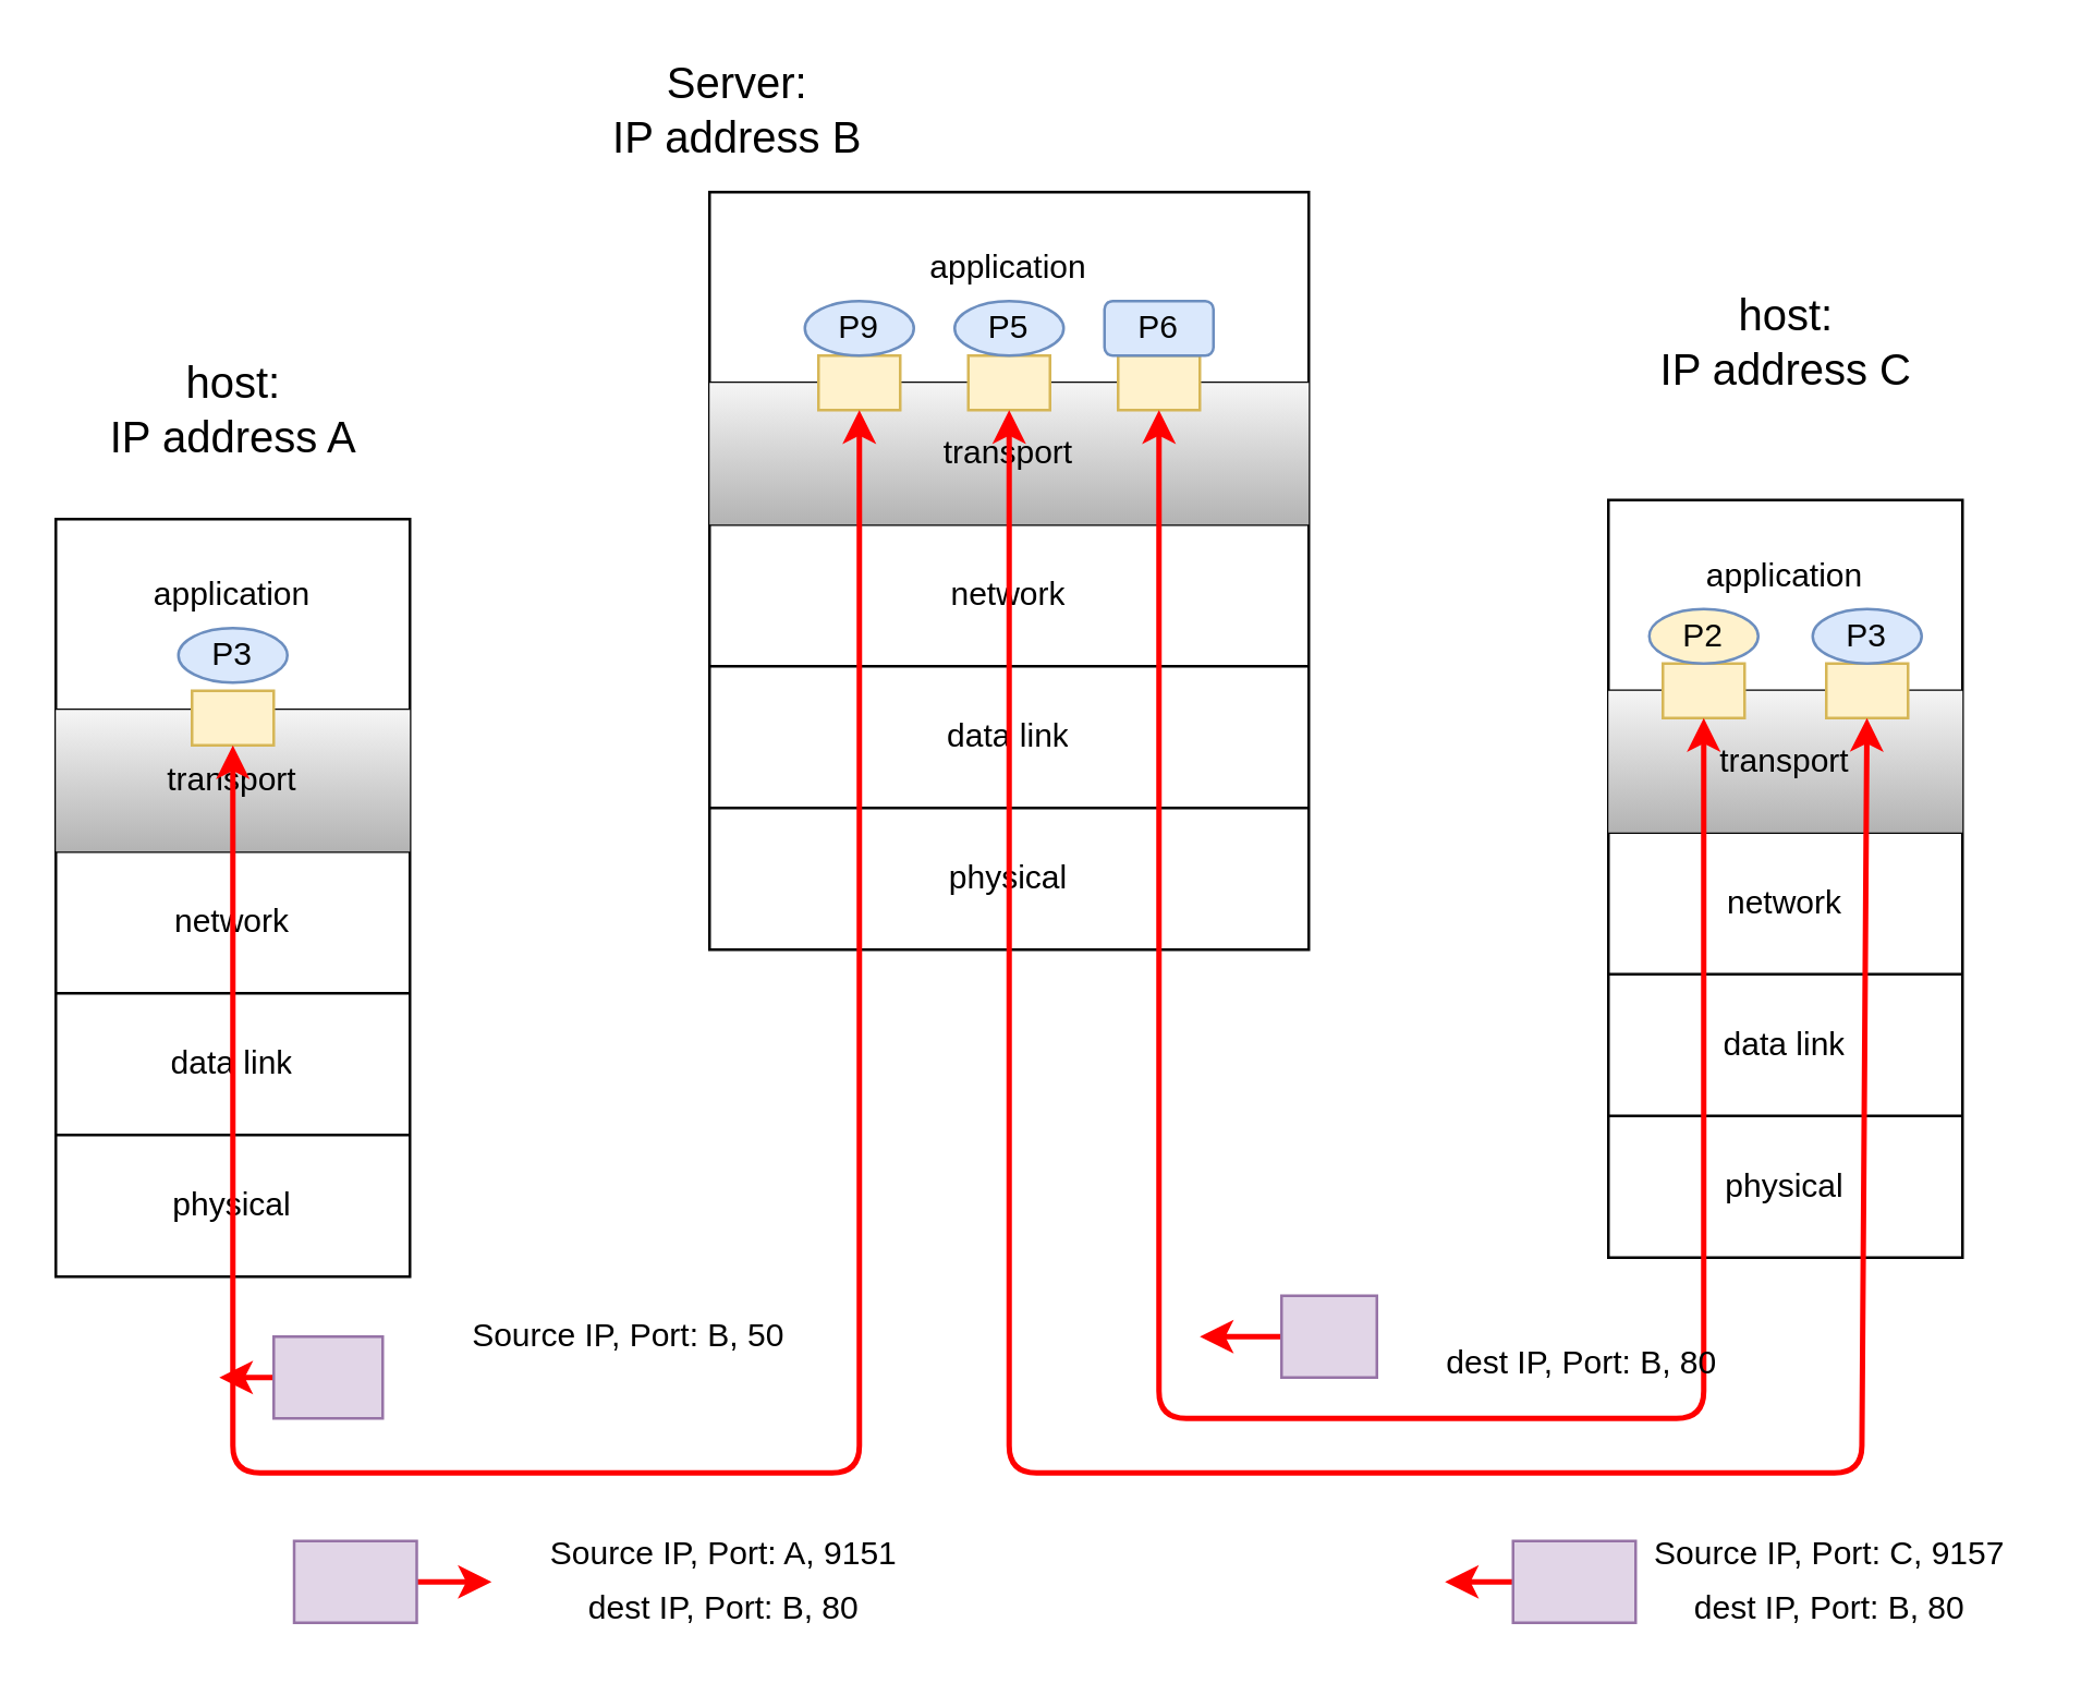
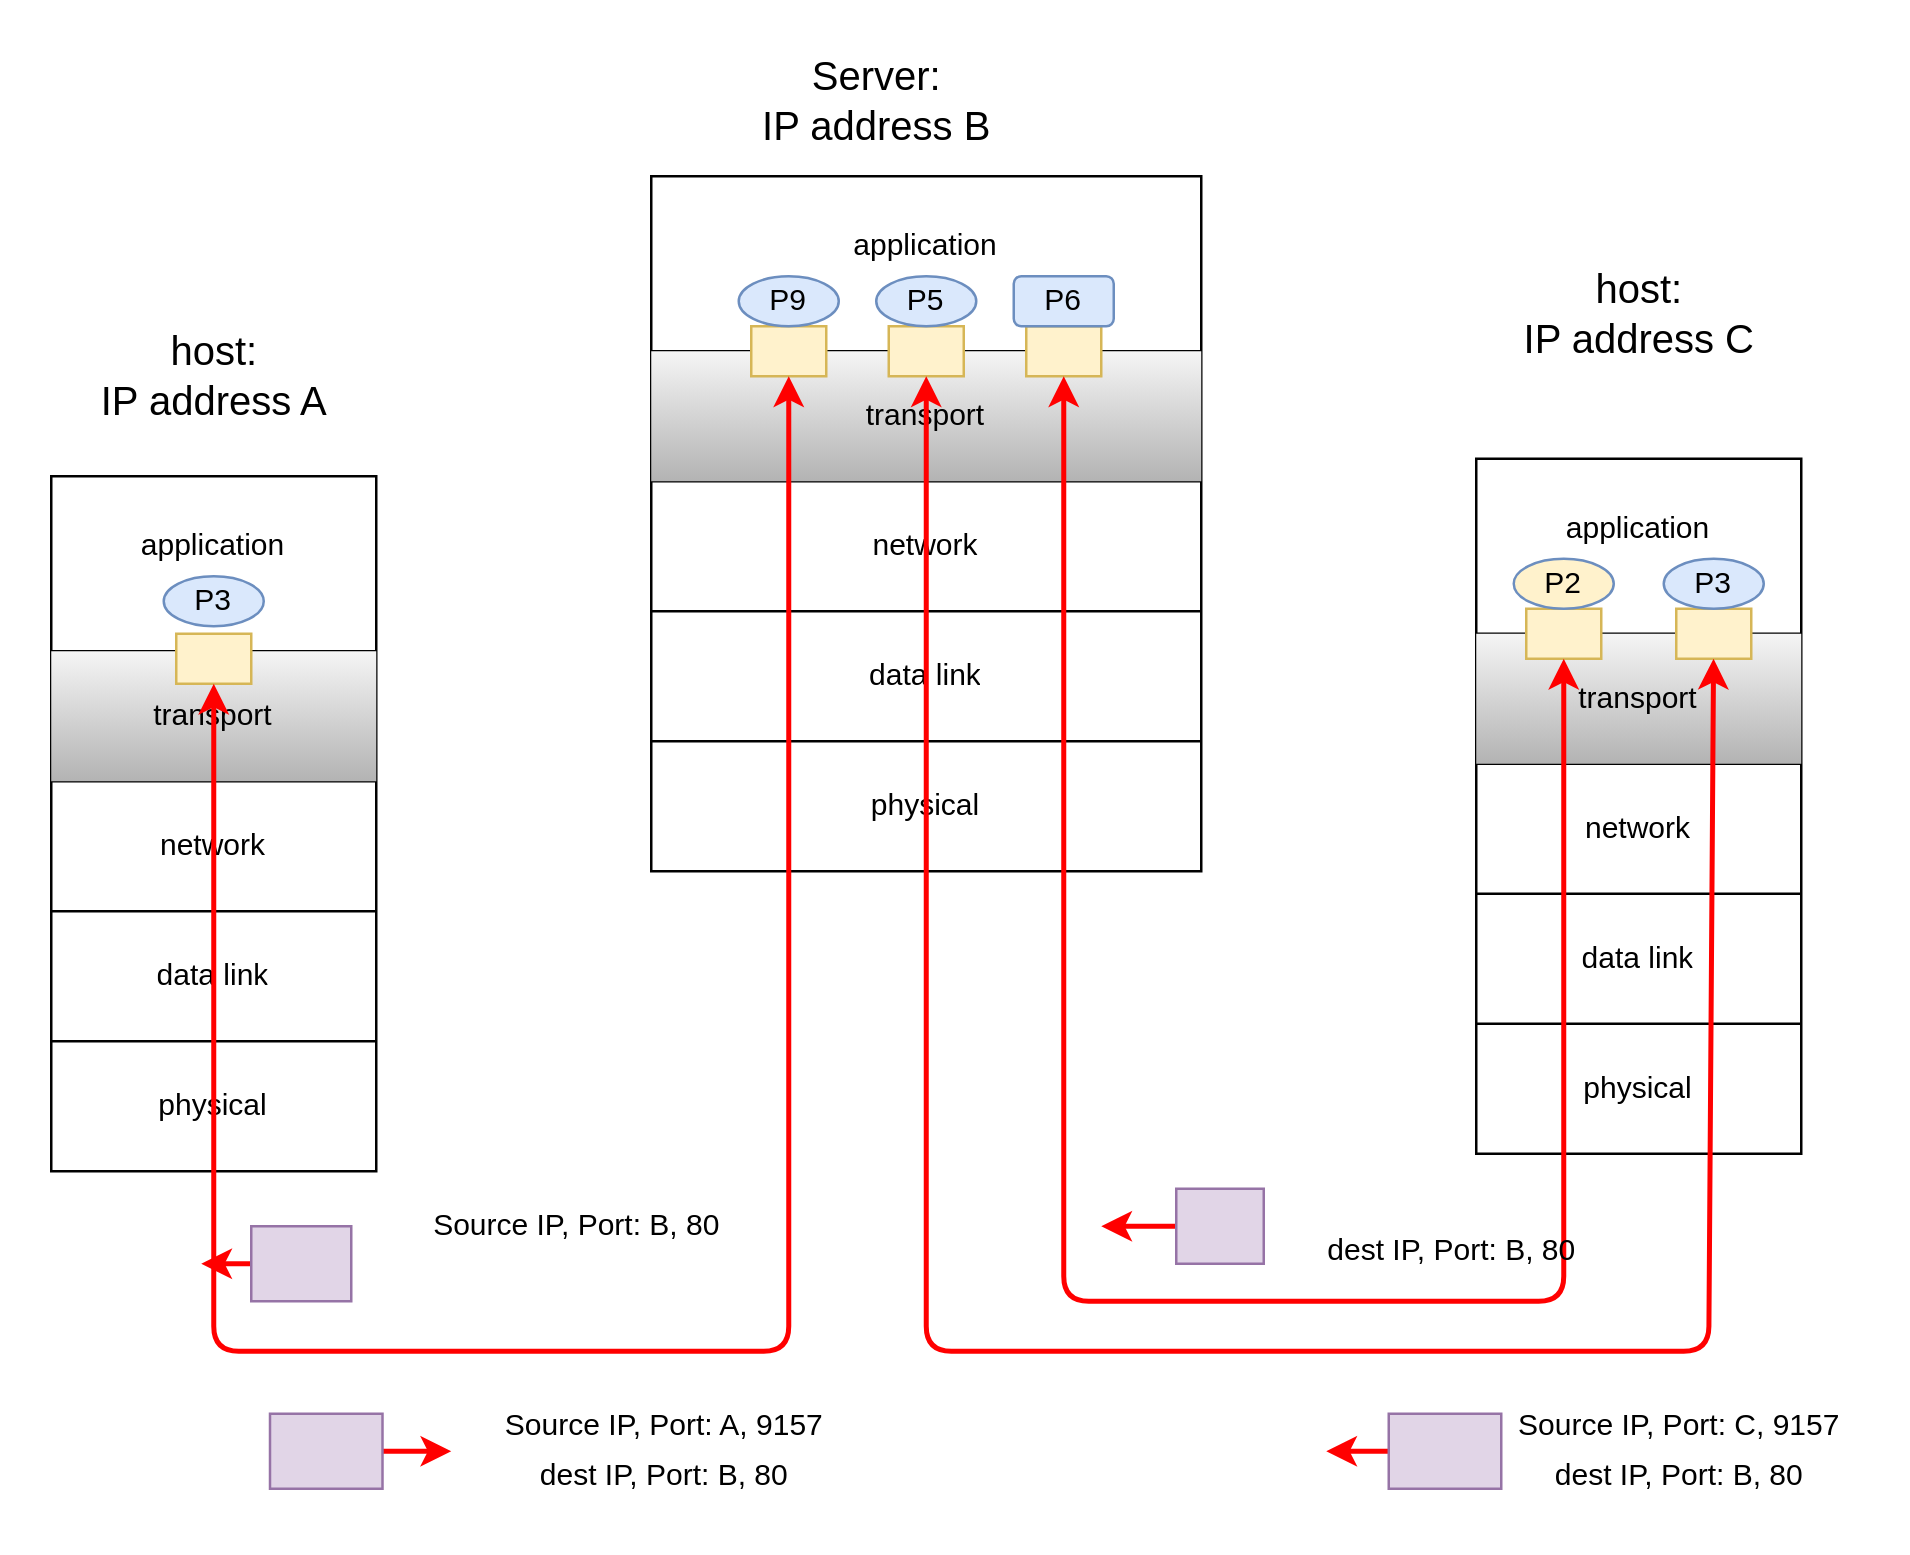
- <mxCell id="69" value="&lt;span style=&quot;font-size: 16px&quot;&gt;Server:&lt;/span&gt;&lt;br style=&quot;font-size: 16px&quot;&gt;&lt;span style=&quot;font-size: 16px&quot;&gt;IP address B&lt;/span&gt;" style="text;html=1;align=center;verticalAlign=middle;resizable=0;points=[];autosize=1;" vertex="1" parent="1"><mxGeometry x="215" y="20" width="110" height="40" as="geometry" /></mxCell>
+ <mxCell id="69" value="&lt;span style=&quot;font-size: 16px&quot;&gt;Server:&lt;/span&gt;&lt;br style=&quot;font-size: 16px&quot;&gt;&lt;span style=&quot;font-size: 16px&quot;&gt;IP address B&lt;/span&gt;" style="text;html=1;align=center;verticalAlign=middle;resizable=0;points=[];autosize=1;" vertex="1" parent="1"><mxGeometry x="295" y="20" width="110" height="40" as="geometry" /></mxCell>
- <mxCell id="29" value="Source IP, Port: B, 50" style="text;html=1;align=center;verticalAlign=middle;resizable=0;points=[];autosize=1;" vertex="1" parent="1"><mxGeometry x="165" y="480" width="130" height="20" as="geometry" /></mxCell>
+ <mxCell id="29" value="Source IP, Port: B, 80" style="text;html=1;align=center;verticalAlign=middle;resizable=0;points=[];autosize=1;" vertex="1" parent="1"><mxGeometry x="165" y="480" width="130" height="20" as="geometry" /></mxCell>
- <mxCell id="67" value="Source IP, Port: A, 9151" style="text;html=1;align=center;verticalAlign=middle;resizable=0;points=[];autosize=1;" vertex="1" parent="1"><mxGeometry x="195" y="560" width="140" height="20" as="geometry" /></mxCell>
+ <mxCell id="67" value="Source IP, Port: A, 9157" style="text;html=1;align=center;verticalAlign=middle;resizable=0;points=[];autosize=1;" vertex="1" parent="1"><mxGeometry x="195" y="560" width="140" height="20" as="geometry" /></mxCell>
